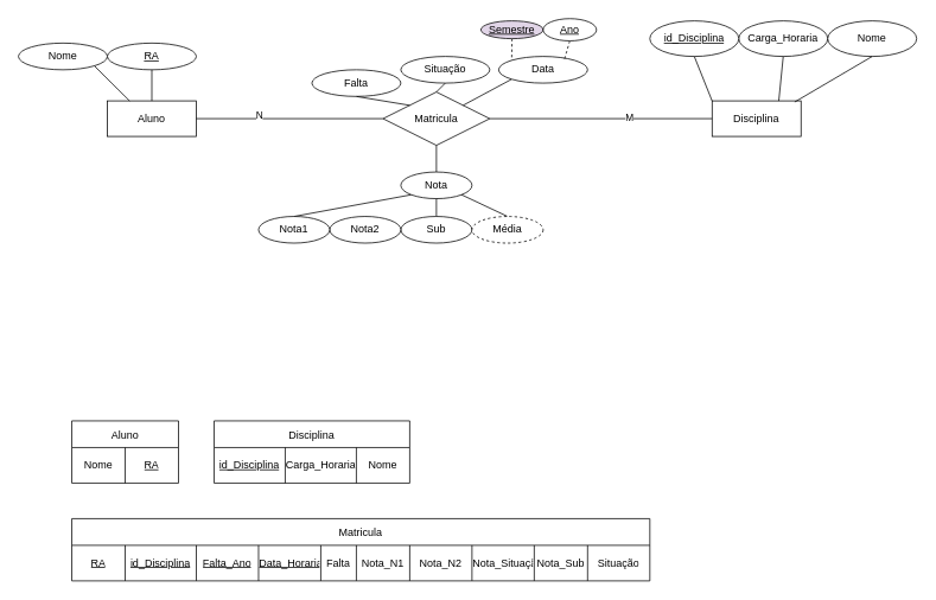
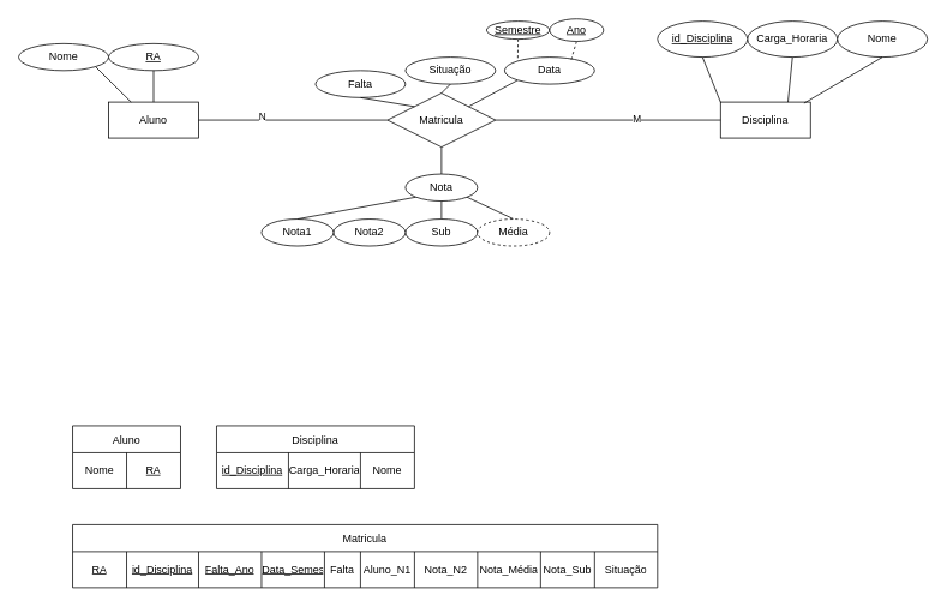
- <mxCell id="35" value="&lt;u&gt;Semestre&lt;/u&gt;" style="ellipse;whiteSpace=wrap;html=1;align=center;fillColor=#e1d5e7;" vertex="1" parent="1"><mxGeometry x="540" y="23" width="70" height="20" as="geometry" /></mxCell>
+ <mxCell id="35" value="&lt;u&gt;Semestre&lt;/u&gt;" style="ellipse;whiteSpace=wrap;html=1;align=center;" vertex="1" parent="1"><mxGeometry x="540" y="23" width="70" height="20" as="geometry" /></mxCell>
- <mxCell id="52" value="&lt;u&gt;Data_Horaria&lt;/u&gt;" style="shape=partialRectangle;html=1;whiteSpace=wrap;connectable=0;overflow=hidden;fillColor=none;top=0;left=0;bottom=0;right=0;pointerEvents=1;" vertex="1" parent="48"><mxGeometry x="210" width="70" height="40" as="geometry"><mxRectangle width="70" height="40" as="alternateBounds" /></mxGeometry></mxCell>
+ <mxCell id="52" value="&lt;u&gt;Data_Semestre&lt;/u&gt;" style="shape=partialRectangle;html=1;whiteSpace=wrap;connectable=0;overflow=hidden;fillColor=none;top=0;left=0;bottom=0;right=0;pointerEvents=1;" vertex="1" parent="48"><mxGeometry x="210" width="70" height="40" as="geometry"><mxRectangle width="70" height="40" as="alternateBounds" /></mxGeometry></mxCell>
- <mxCell id="54" value="Nota_N1" style="shape=partialRectangle;html=1;whiteSpace=wrap;connectable=0;overflow=hidden;fillColor=none;top=0;left=0;bottom=0;right=0;pointerEvents=1;" vertex="1" parent="48"><mxGeometry x="320" width="60" height="40" as="geometry"><mxRectangle width="60" height="40" as="alternateBounds" /></mxGeometry></mxCell>
+ <mxCell id="54" value="Aluno_N1" style="shape=partialRectangle;html=1;whiteSpace=wrap;connectable=0;overflow=hidden;fillColor=none;top=0;left=0;bottom=0;right=0;pointerEvents=1;" vertex="1" parent="48"><mxGeometry x="320" width="60" height="40" as="geometry"><mxRectangle width="60" height="40" as="alternateBounds" /></mxGeometry></mxCell>
- <mxCell id="56" value="Nota_Situação" style="shape=partialRectangle;html=1;whiteSpace=wrap;connectable=0;overflow=hidden;fillColor=none;top=0;left=0;bottom=0;right=0;pointerEvents=1;" vertex="1" parent="48"><mxGeometry x="450" width="70" height="40" as="geometry"><mxRectangle width="70" height="40" as="alternateBounds" /></mxGeometry></mxCell>
+ <mxCell id="56" value="Nota_Média" style="shape=partialRectangle;html=1;whiteSpace=wrap;connectable=0;overflow=hidden;fillColor=none;top=0;left=0;bottom=0;right=0;pointerEvents=1;" vertex="1" parent="48"><mxGeometry x="450" width="70" height="40" as="geometry"><mxRectangle width="70" height="40" as="alternateBounds" /></mxGeometry></mxCell>
